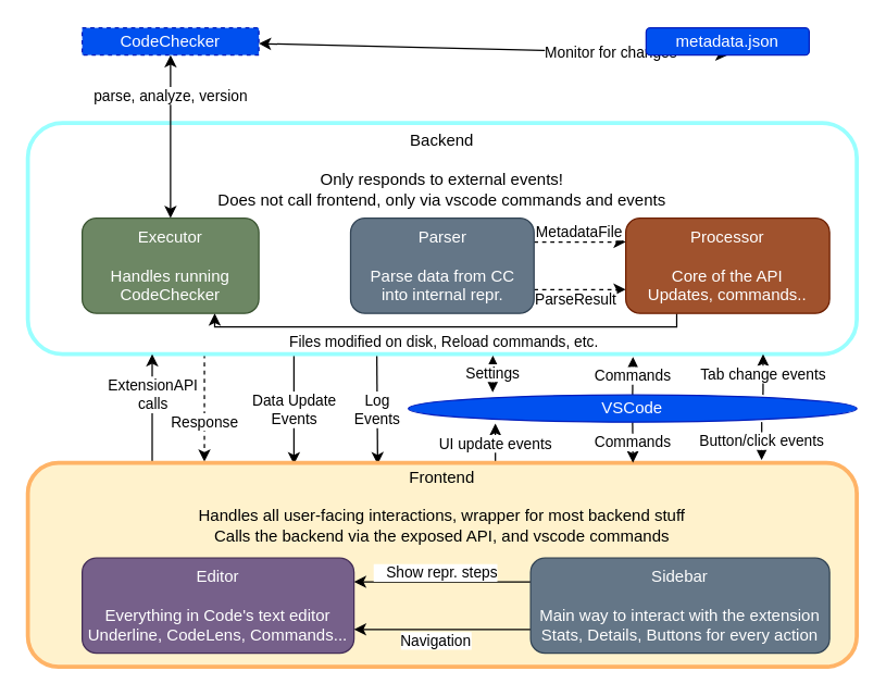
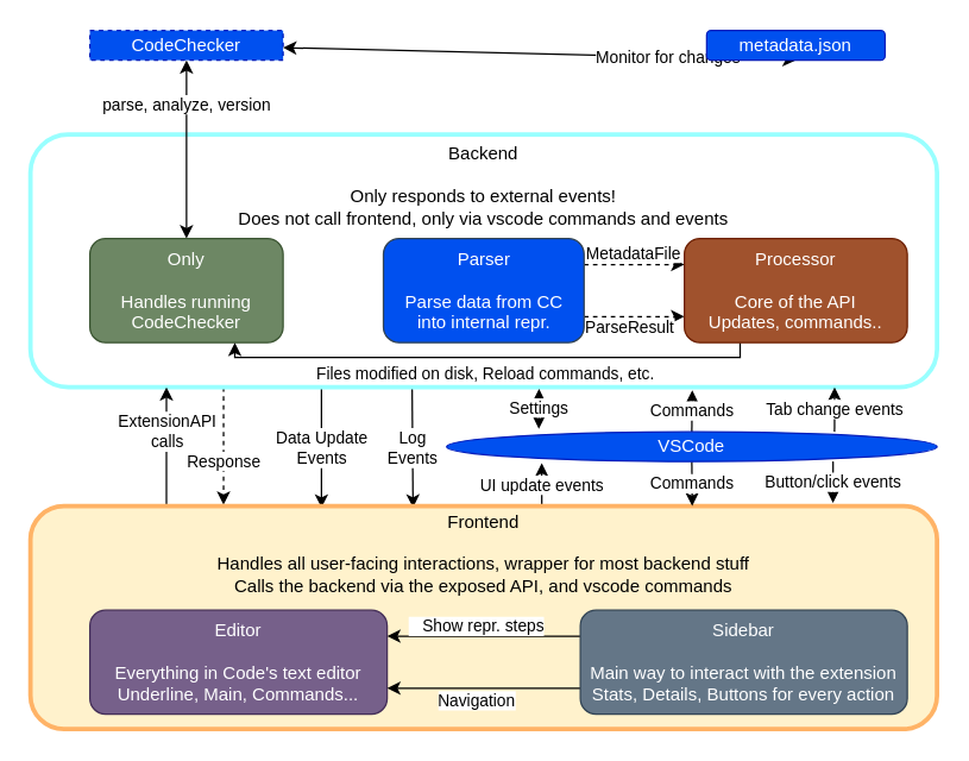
- <mxCell id="7" value="Executor&lt;br&gt;&lt;br&gt;Handles running&lt;br&gt;CodeChecker" style="rounded=1;whiteSpace=wrap;html=1;fillColor=#6d8764;fontColor=#ffffff;strokeColor=#3A5431;" parent="1" vertex="1"><mxGeometry x="60" y="160" width="130" height="70" as="geometry" /></mxCell>
+ <mxCell id="7" value="Only&lt;br&gt;&lt;br&gt;Handles running&lt;br&gt;CodeChecker" style="rounded=1;whiteSpace=wrap;html=1;fillColor=#6d8764;fontColor=#ffffff;strokeColor=#3A5431;" parent="1" vertex="1"><mxGeometry x="60" y="160" width="130" height="70" as="geometry" /></mxCell>
- <mxCell id="11" value="Parser&lt;br&gt;&lt;br&gt;Parse data from CC&lt;br&gt;into internal repr." style="rounded=1;whiteSpace=wrap;html=1;fillColor=#647687;fontColor=#ffffff;strokeColor=#314354;" parent="1" vertex="1"><mxGeometry x="257.5" y="160" width="135" height="70" as="geometry" /></mxCell>
+ <mxCell id="11" value="Parser&lt;br&gt;&lt;br&gt;Parse data from CC&lt;br&gt;into internal repr." style="rounded=1;whiteSpace=wrap;html=1;fillColor=#0050ef;fontColor=#ffffff;strokeColor=#314354;" parent="1" vertex="1"><mxGeometry x="257.5" y="160" width="135" height="70" as="geometry" /></mxCell>
- <mxCell id="18" value="Editor&lt;br&gt;&lt;br&gt;Everything in Code's text editor&lt;br&gt;Underline, CodeLens, Commands..." style="rounded=1;whiteSpace=wrap;html=1;fillColor=#76608a;fontColor=#ffffff;strokeColor=#432D57;" parent="1" vertex="1"><mxGeometry x="60" y="410" width="200" height="70" as="geometry" /></mxCell>
+ <mxCell id="18" value="Editor&lt;br&gt;&lt;br&gt;Everything in Code's text editor&lt;br&gt;Underline, Main, Commands..." style="rounded=1;whiteSpace=wrap;html=1;fillColor=#76608a;fontColor=#ffffff;strokeColor=#432D57;" parent="1" vertex="1"><mxGeometry x="60" y="410" width="200" height="70" as="geometry" /></mxCell>
